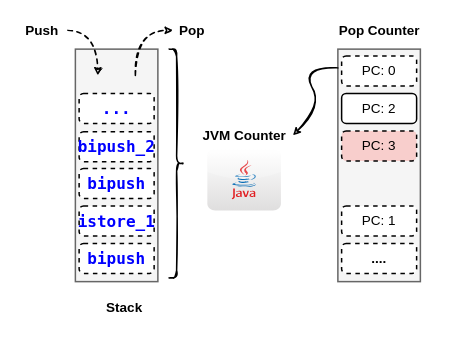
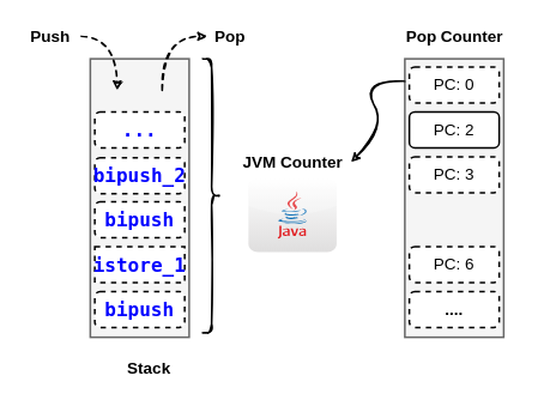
- <mxCell id="8" value="PC: 3" style="rounded=1;whiteSpace=wrap;html=1;sketch=0;strokeWidth=2;fontSize=18;dashed=1;fillColor=#f8cecc;" parent="1" vertex="1"><mxGeometry x="455" y="174" width="100" height="40" as="geometry" /></mxCell>
+ <mxCell id="8" value="PC: 3" style="rounded=1;whiteSpace=wrap;html=1;sketch=0;strokeWidth=2;fontSize=18;dashed=1;" parent="1" vertex="1"><mxGeometry x="455" y="174" width="100" height="40" as="geometry" /></mxCell>
- <mxCell id="17" value="&lt;span id=&quot;docs-internal-guid-ab4792b6-7fff-8f93-a78d-b3672d529495&quot;&gt;&lt;span style=&quot;font-size: 16pt; font-family: &amp;quot;Source Code Pro&amp;quot;, monospace; color: rgb(0, 0, 255); background-color: transparent; font-weight: 700; font-variant-numeric: normal; font-variant-east-asian: normal; vertical-align: baseline;&quot;&gt;istore_1&lt;/span&gt;&lt;/span&gt;" style="rounded=1;whiteSpace=wrap;html=1;sketch=0;strokeWidth=2;fontSize=18;dashed=1;" parent="1" vertex="1"><mxGeometry x="105" y="274" width="100" height="40" as="geometry" /></mxCell>
+ <mxCell id="17" value="&lt;span id=&quot;docs-internal-guid-ab4792b6-7fff-8f93-a78d-b3672d529495&quot;&gt;&lt;span style=&quot;font-size: 16pt; font-family: &amp;quot;Source Code Pro&amp;quot;, monospace; color: rgb(0, 0, 255); background-color: transparent; font-weight: 700; font-variant-numeric: normal; font-variant-east-asian: normal; vertical-align: baseline;&quot;&gt;istore_1&lt;/span&gt;&lt;/span&gt;" style="whiteSpace=wrap;html=1;sketch=0;strokeWidth=2;fontSize=18;dashed=1;rounded=0;" parent="1" vertex="1"><mxGeometry x="105" y="274" width="100" height="40" as="geometry" /></mxCell>
- <mxCell id="9" value="PC: 1" style="rounded=1;whiteSpace=wrap;html=1;sketch=0;strokeWidth=2;fontSize=18;dashed=1;" parent="1" vertex="1"><mxGeometry x="455" y="274" width="100" height="40" as="geometry" /></mxCell>
+ <mxCell id="9" value="PC: 6" style="rounded=1;whiteSpace=wrap;html=1;sketch=0;strokeWidth=2;fontSize=18;dashed=1;" parent="1" vertex="1"><mxGeometry x="455" y="274" width="100" height="40" as="geometry" /></mxCell>
